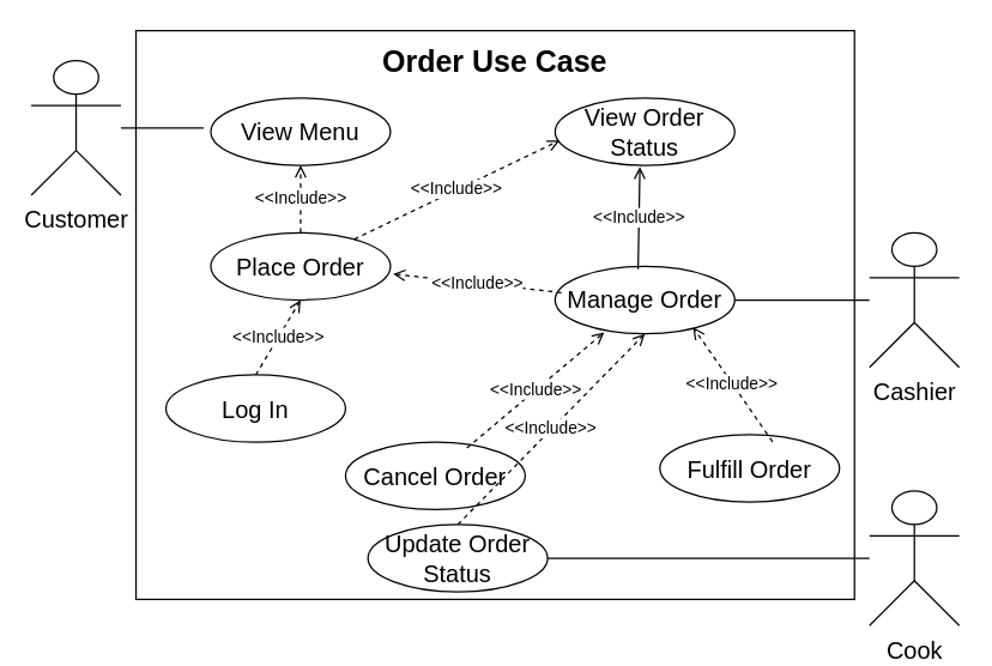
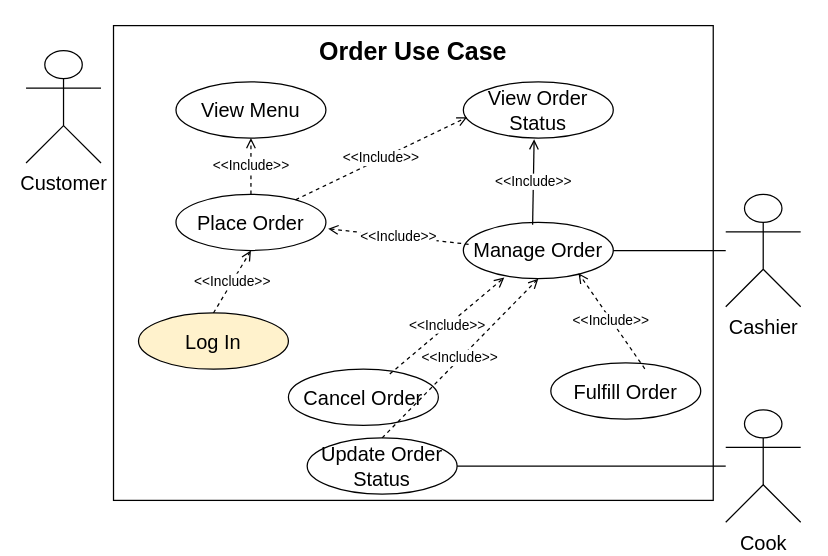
- <mxCell id="4" style="edgeStyle=orthogonalEdgeStyle;rounded=0;orthogonalLoop=1;jettySize=auto;html=1;entryX=-0.04;entryY=0.445;entryDx=0;entryDy=0;entryPerimeter=0;endArrow=none;endFill=0;" edge="1" parent="1" source="5" target="6"><mxGeometry relative="1" as="geometry" /></mxCell>
- <mxCell id="9" value="&lt;font style=&quot;font-size: 16px&quot;&gt;Log In&lt;/font&gt;" style="ellipse;whiteSpace=wrap;html=1;" vertex="1" parent="1"><mxGeometry x="110" y="250" width="120" height="45" as="geometry" /></mxCell>
+ <mxCell id="9" value="&lt;font style=&quot;font-size: 16px&quot;&gt;Log In&lt;/font&gt;" style="ellipse;whiteSpace=wrap;html=1;fillColor=#fff2cc;" vertex="1" parent="1"><mxGeometry x="110" y="250" width="120" height="45" as="geometry" /></mxCell>
